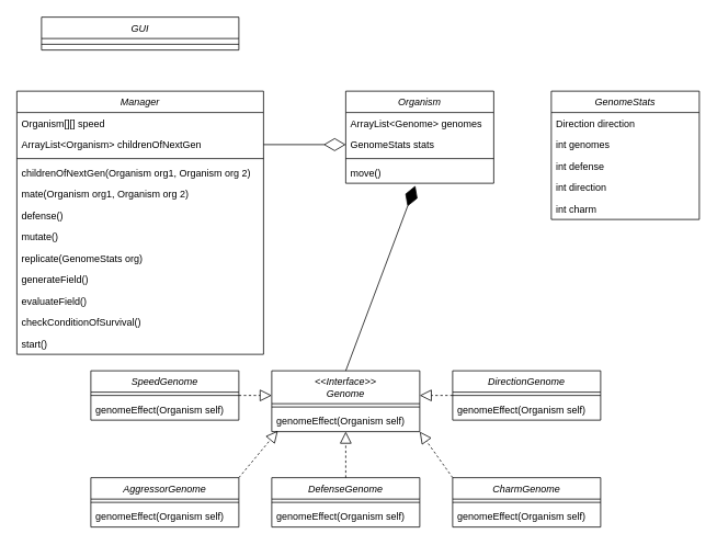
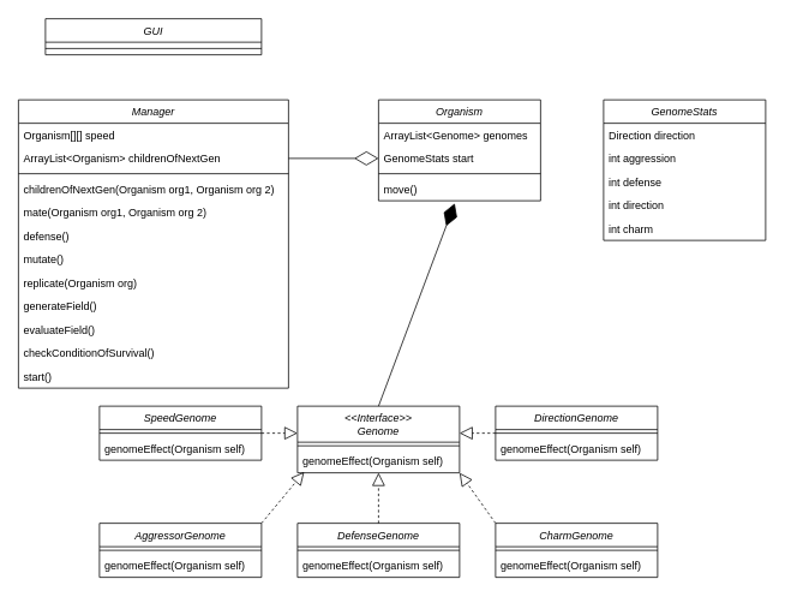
- <mxCell id="16" value="GenomeStats stats" style="text;align=left;verticalAlign=top;spacingLeft=4;spacingRight=4;overflow=hidden;rotatable=0;points=[[0,0.5],[1,0.5]];portConstraint=eastwest;" parent="14" vertex="1"><mxGeometry y="52" width="180" height="26" as="geometry" /></mxCell>
+ <mxCell id="16" value="GenomeStats start" style="text;align=left;verticalAlign=top;spacingLeft=4;spacingRight=4;overflow=hidden;rotatable=0;points=[[0,0.5],[1,0.5]];portConstraint=eastwest;" parent="14" vertex="1"><mxGeometry y="52" width="180" height="26" as="geometry" /></mxCell>
- <mxCell id="49" value="int genomes" style="text;align=left;verticalAlign=top;spacingLeft=4;spacingRight=4;overflow=hidden;rotatable=0;points=[[0,0.5],[1,0.5]];portConstraint=eastwest;" vertex="1" parent="47"><mxGeometry y="52" width="180" height="26" as="geometry" /></mxCell>
+ <mxCell id="49" value="int aggression" style="text;align=left;verticalAlign=top;spacingLeft=4;spacingRight=4;overflow=hidden;rotatable=0;points=[[0,0.5],[1,0.5]];portConstraint=eastwest;" vertex="1" parent="47"><mxGeometry y="52" width="180" height="26" as="geometry" /></mxCell>
- <mxCell id="38" value="replicate(GenomeStats org)" style="text;align=left;verticalAlign=top;spacingLeft=4;spacingRight=4;overflow=hidden;rotatable=0;points=[[0,0.5],[1,0.5]];portConstraint=eastwest;" parent="30" vertex="1"><mxGeometry y="190" width="300" height="26" as="geometry" /></mxCell>
+ <mxCell id="38" value="replicate(Organism org)" style="text;align=left;verticalAlign=top;spacingLeft=4;spacingRight=4;overflow=hidden;rotatable=0;points=[[0,0.5],[1,0.5]];portConstraint=eastwest;" parent="30" vertex="1"><mxGeometry y="190" width="300" height="26" as="geometry" /></mxCell>
